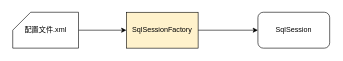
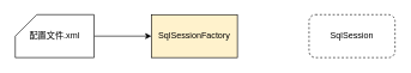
- <mxCell id="2" style="edgeStyle=orthogonalEdgeStyle;rounded=0;orthogonalLoop=1;jettySize=auto;html=1;exitX=1;exitY=0.5;exitDx=0;exitDy=0;entryX=0;entryY=0.5;entryDx=0;entryDy=0;" edge="1" parent="1" source="3" target="6"><mxGeometry relative="1" as="geometry" /></mxCell>
- <mxCell id="6" value="SqlSession&lt;br&gt;" style="rounded=1;whiteSpace=wrap;html=1;" vertex="1" parent="1"><mxGeometry x="430" y="20" width="120" height="60" as="geometry" /></mxCell>
+ <mxCell id="6" value="SqlSession&lt;br&gt;" style="rounded=1;whiteSpace=wrap;html=1;dashed=1;" vertex="1" parent="1"><mxGeometry x="430" y="20" width="120" height="60" as="geometry" /></mxCell>
